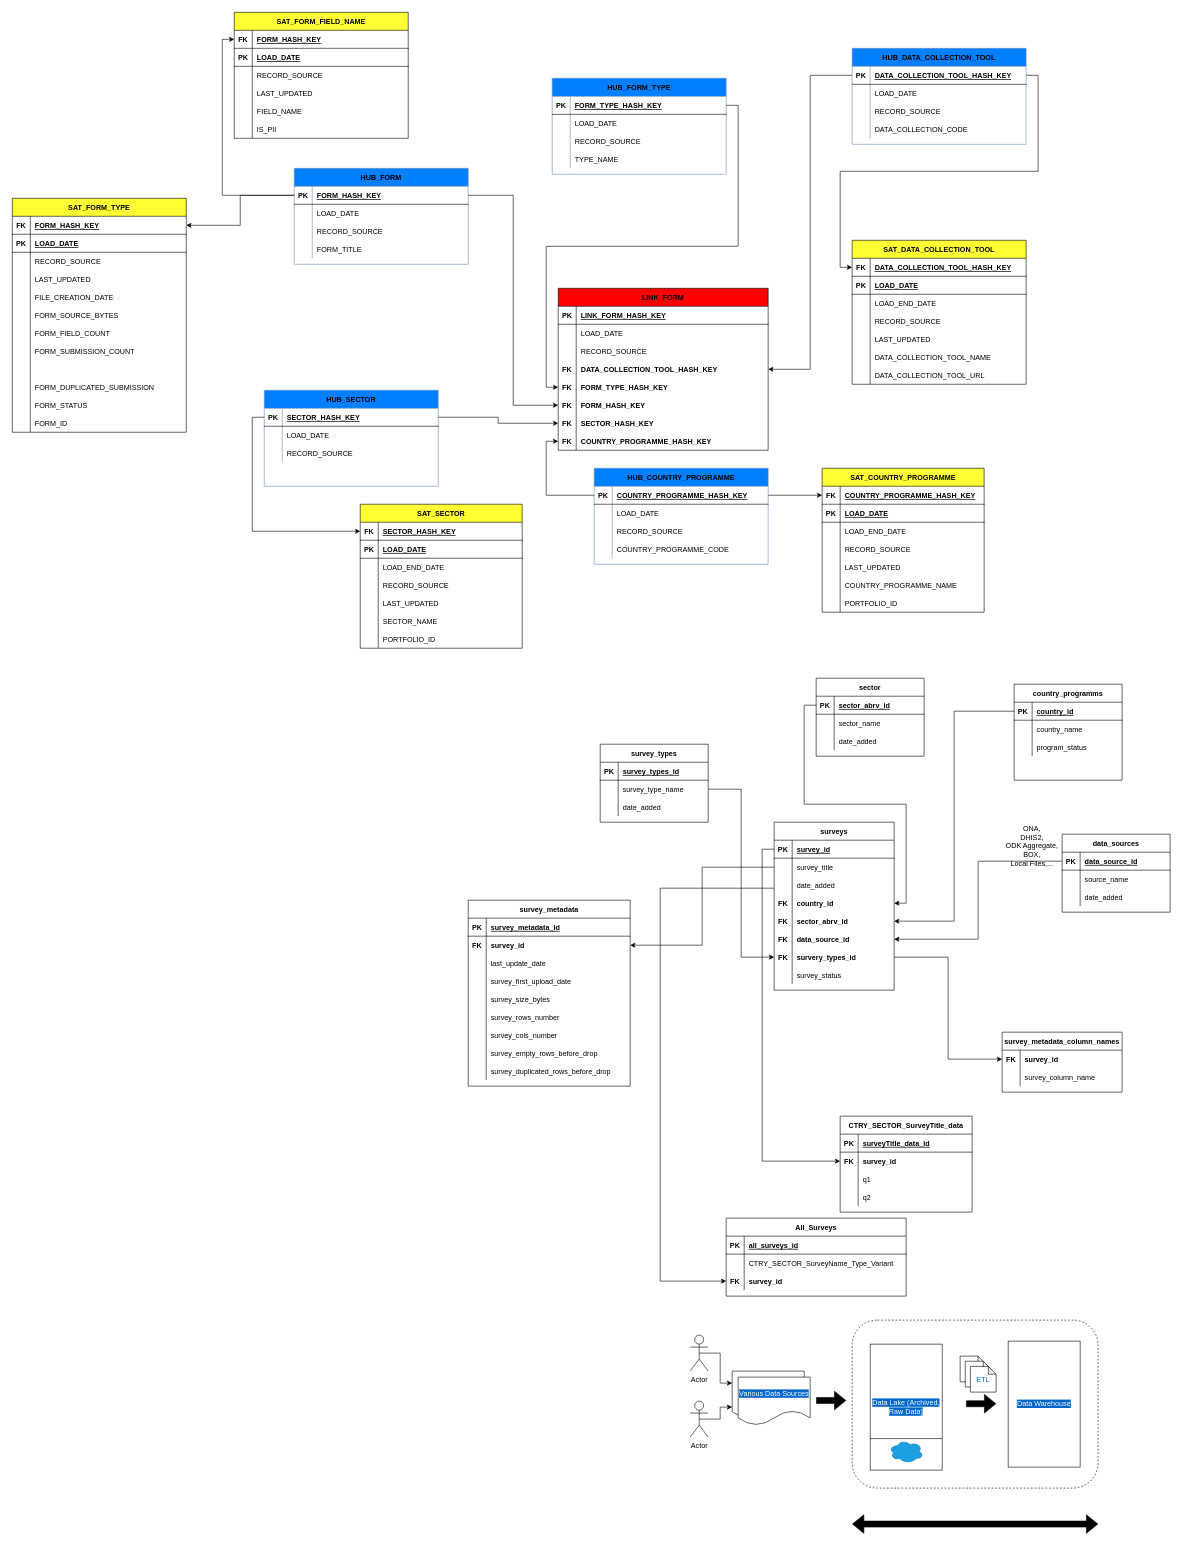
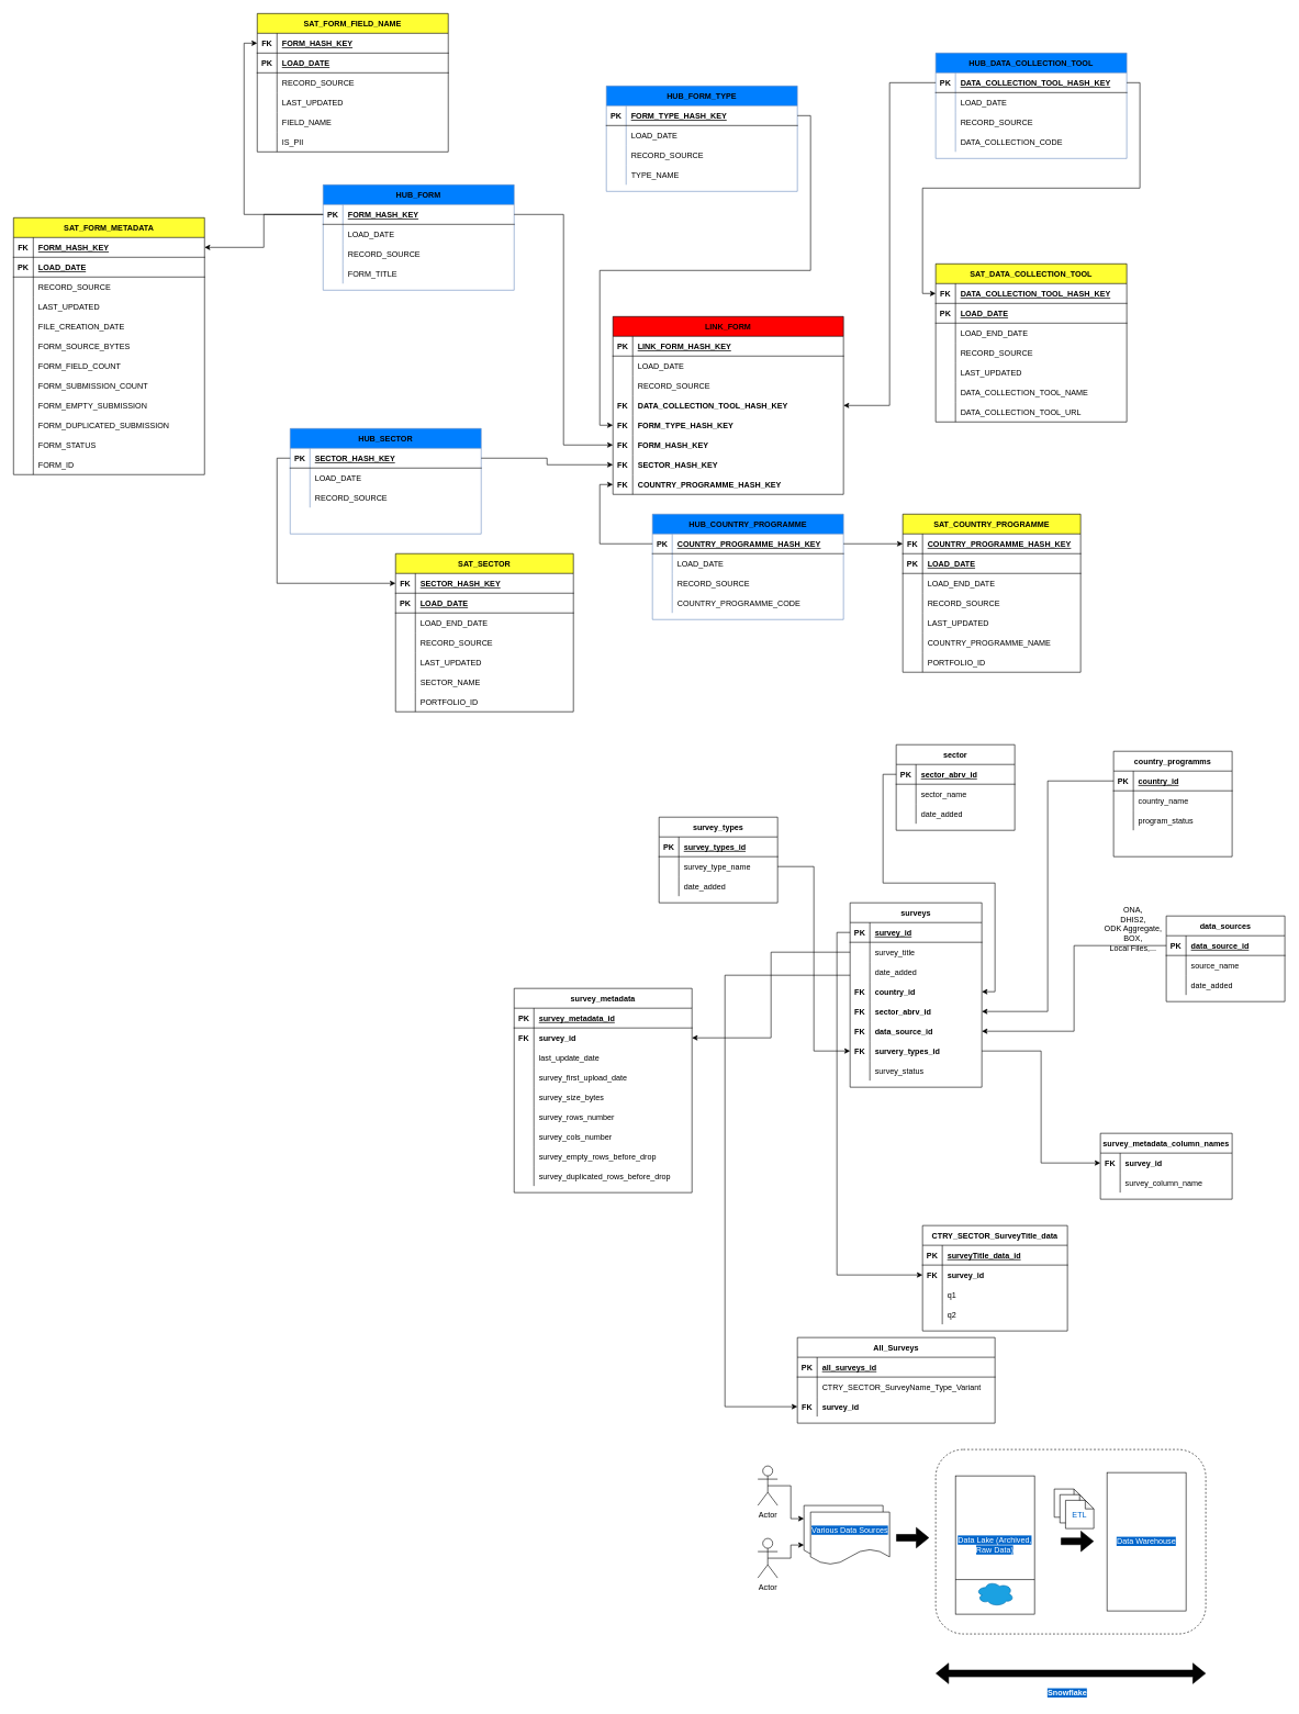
- <mxCell id="275" value="SAT_FORM_TYPE" style="shape=table;startSize=30;container=1;collapsible=1;childLayout=tableLayout;fixedRows=1;rowLines=0;fontStyle=1;align=center;resizeLast=1;gradientColor=none;fillColor=#FFFF33;" vertex="1" parent="1"><mxGeometry x="20" y="330" width="290" height="390" as="geometry" /></mxCell>
+ <mxCell id="275" value="SAT_FORM_METADATA" style="shape=table;startSize=30;container=1;collapsible=1;childLayout=tableLayout;fixedRows=1;rowLines=0;fontStyle=1;align=center;resizeLast=1;gradientColor=none;fillColor=#FFFF33;" vertex="1" parent="1"><mxGeometry x="20" y="330" width="290" height="390" as="geometry" /></mxCell>
+ <mxCell id="302" value="FORM_EMPTY_SUBMISSION" style="shape=partialRectangle;connectable=0;fillColor=none;top=0;left=0;bottom=0;right=0;align=left;spacingLeft=6;overflow=hidden;" vertex="1" parent="300"><mxGeometry x="30" width="260" height="30" as="geometry" /></mxCell>
+ <mxCell id="94" value="&lt;font color=&quot;#ffffff&quot; style=&quot;background-color: rgb(0 , 102 , 204)&quot;&gt;Snowflake&lt;/font&gt;" style="text;html=1;strokeColor=none;fillColor=none;align=center;verticalAlign=middle;whiteSpace=wrap;rounded=0;comic=0;fontStyle=1" parent="1" vertex="1"><mxGeometry x="1600" y="2560" width="40" height="20" as="geometry" /></mxCell>
